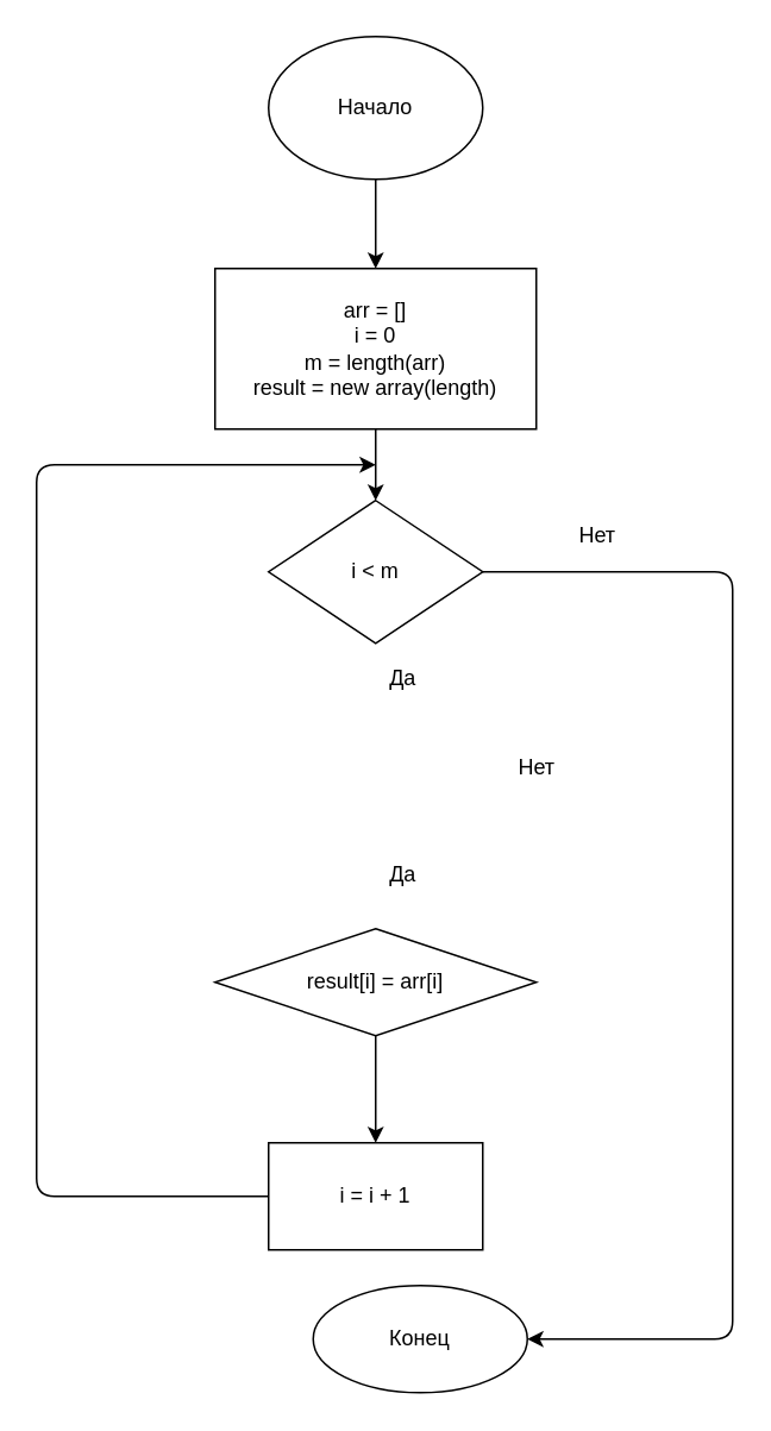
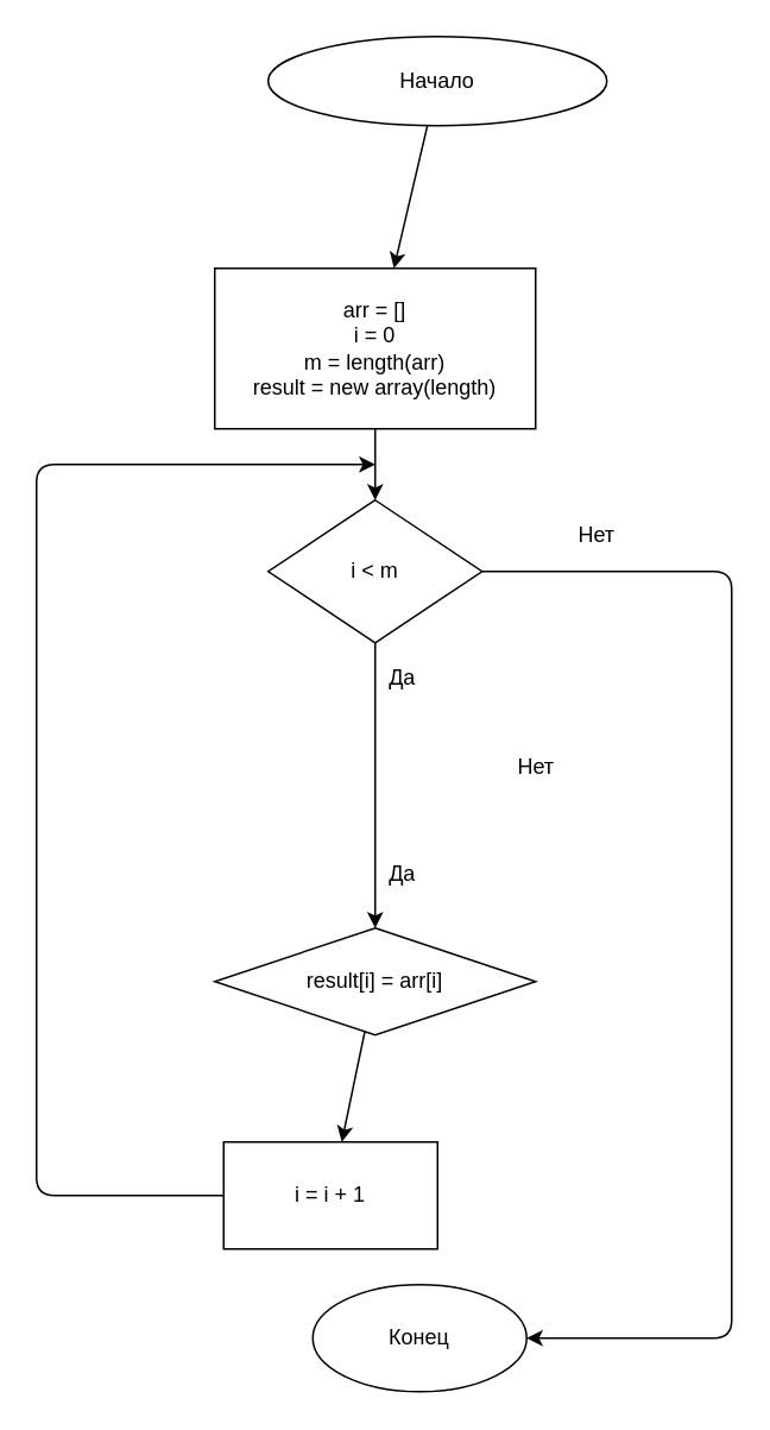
- <mxCell id="3" value="Начало" style="ellipse;whiteSpace=wrap;html=1;" parent="1" vertex="1"><mxGeometry x="150" y="20" width="120" height="80" as="geometry" /></mxCell>
+ <mxCell id="3" value="Начало" style="ellipse;whiteSpace=wrap;html=1;" parent="1" vertex="1"><mxGeometry x="150" y="20" width="190" height="50" as="geometry" /></mxCell>
+ <mxCell id="6" value="" style="edgeStyle=none;html=1;" parent="1" source="8" target="10" edge="1"><mxGeometry relative="1" as="geometry" /></mxCell>
- <mxCell id="12" value="i = i + 1" style="whiteSpace=wrap;html=1;" parent="1" vertex="1"><mxGeometry x="150" y="640" width="120" height="60" as="geometry" /></mxCell>
+ <mxCell id="12" value="i = i + 1" style="whiteSpace=wrap;html=1;" parent="1" vertex="1"><mxGeometry x="125" y="640" width="120" height="60" as="geometry" /></mxCell>
